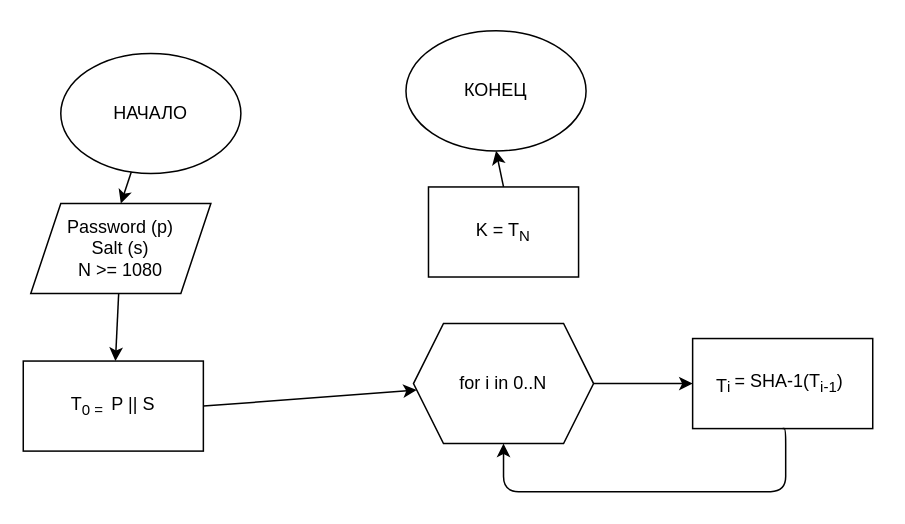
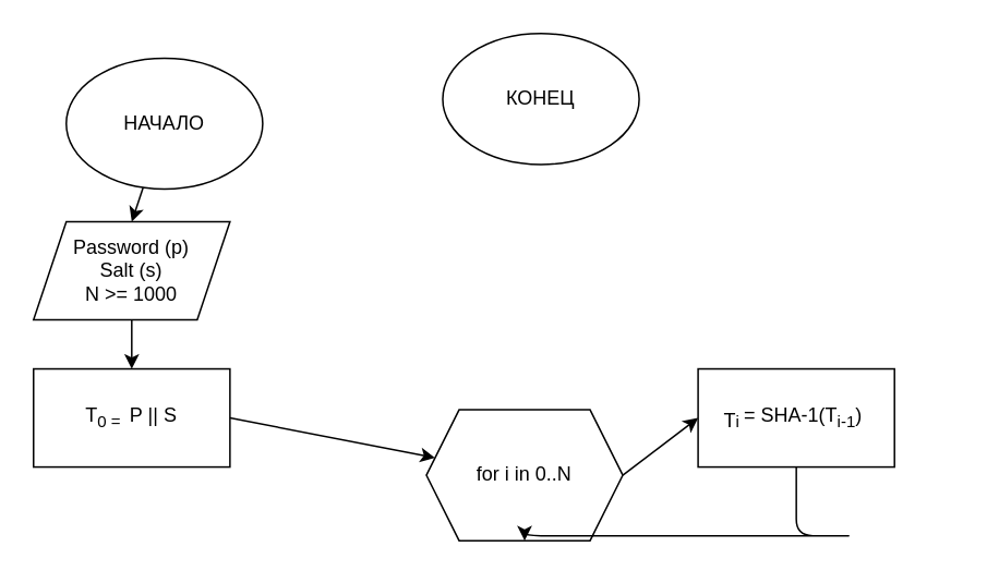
- <mxCell id="10" style="edgeStyle=none;html=1;exitX=0.5;exitY=0;exitDx=0;exitDy=0;entryX=0.5;entryY=1;entryDx=0;entryDy=0;strokeColor=#000000;" parent="1" source="11" target="14" edge="1"><mxGeometry relative="1" as="geometry" /></mxCell>
- <mxCell id="11" value="K = T&lt;sub&gt;N&lt;/sub&gt;" style="rounded=0;whiteSpace=wrap;html=1;labelBackgroundColor=none;fillColor=none;fontColor=#000000;labelBorderColor=none;strokeColor=#000000;" parent="1" vertex="1"><mxGeometry x="285" y="124" width="100" height="60" as="geometry" /></mxCell>
- <mxCell id="5" value="Password (p)&lt;br&gt;Salt (s)&lt;br&gt;N &amp;gt;= 1080" style="shape=parallelogram;perimeter=parallelogramPerimeter;whiteSpace=wrap;html=1;fixedSize=1;labelBackgroundColor=none;fillColor=none;fontColor=#000000;labelBorderColor=none;strokeColor=#000000;" parent="1" vertex="1"><mxGeometry x="20" y="135" width="120" height="60" as="geometry" /></mxCell>
+ <mxCell id="5" value="Password (p)&lt;br&gt;Salt (s)&lt;br&gt;N &amp;gt;= 1000" style="shape=parallelogram;perimeter=parallelogramPerimeter;whiteSpace=wrap;html=1;fixedSize=1;labelBackgroundColor=none;fillColor=none;fontColor=#000000;labelBorderColor=none;strokeColor=#000000;" parent="1" vertex="1"><mxGeometry x="20" y="135" width="120" height="60" as="geometry" /></mxCell>
- <mxCell id="9" value="for i in 0..N" style="shape=hexagon;perimeter=hexagonPerimeter2;whiteSpace=wrap;html=1;fixedSize=1;labelBackgroundColor=none;fillColor=none;fontColor=#000000;labelBorderColor=none;strokeColor=#000000;" parent="1" vertex="1"><mxGeometry x="275" y="215" width="120" height="80" as="geometry" /></mxCell>
+ <mxCell id="9" value="for i in 0..N" style="shape=hexagon;perimeter=hexagonPerimeter2;whiteSpace=wrap;html=1;fixedSize=1;labelBackgroundColor=none;fillColor=none;fontColor=#000000;labelBorderColor=none;strokeColor=#000000;" parent="1" vertex="1"><mxGeometry x="260" y="250" width="120" height="80" as="geometry" /></mxCell>
- <mxCell id="13" value="&lt;sub&gt;&lt;span style=&quot;font-size: 12px;&quot;&gt;T&lt;/span&gt;i&amp;nbsp;&lt;/sub&gt;= SHA-1(T&lt;sub&gt;i-1&lt;/sub&gt;)&amp;nbsp;" style="whiteSpace=wrap;html=1;labelBackgroundColor=none;fillColor=none;fontColor=#000000;labelBorderColor=none;strokeColor=#000000;" parent="1" vertex="1"><mxGeometry x="461" y="225" width="120" height="60" as="geometry" /></mxCell>
+ <mxCell id="13" value="&lt;sub&gt;&lt;span style=&quot;font-size: 12px;&quot;&gt;T&lt;/span&gt;i&amp;nbsp;&lt;/sub&gt;= SHA-1(T&lt;sub&gt;i-1&lt;/sub&gt;)&amp;nbsp;" style="whiteSpace=wrap;html=1;labelBackgroundColor=none;fillColor=none;fontColor=#000000;labelBorderColor=none;strokeColor=#000000;" parent="1" vertex="1"><mxGeometry x="426" y="225" width="120" height="60" as="geometry" /></mxCell>
- <mxCell id="7" value="T&lt;sub&gt;0 =&amp;nbsp;&amp;nbsp;&lt;/sub&gt;P || S" style="rounded=0;whiteSpace=wrap;html=1;labelBackgroundColor=none;fillColor=none;fontColor=#000000;labelBorderColor=none;strokeColor=#000000;" parent="1" vertex="1"><mxGeometry x="15" y="240" width="120" height="60" as="geometry" /></mxCell>
+ <mxCell id="7" value="T&lt;sub&gt;0 =&amp;nbsp;&amp;nbsp;&lt;/sub&gt;P || S" style="rounded=0;whiteSpace=wrap;html=1;labelBackgroundColor=none;fillColor=none;fontColor=#000000;labelBorderColor=none;strokeColor=#000000;" parent="1" vertex="1"><mxGeometry x="20" y="225" width="120" height="60" as="geometry" /></mxCell>
